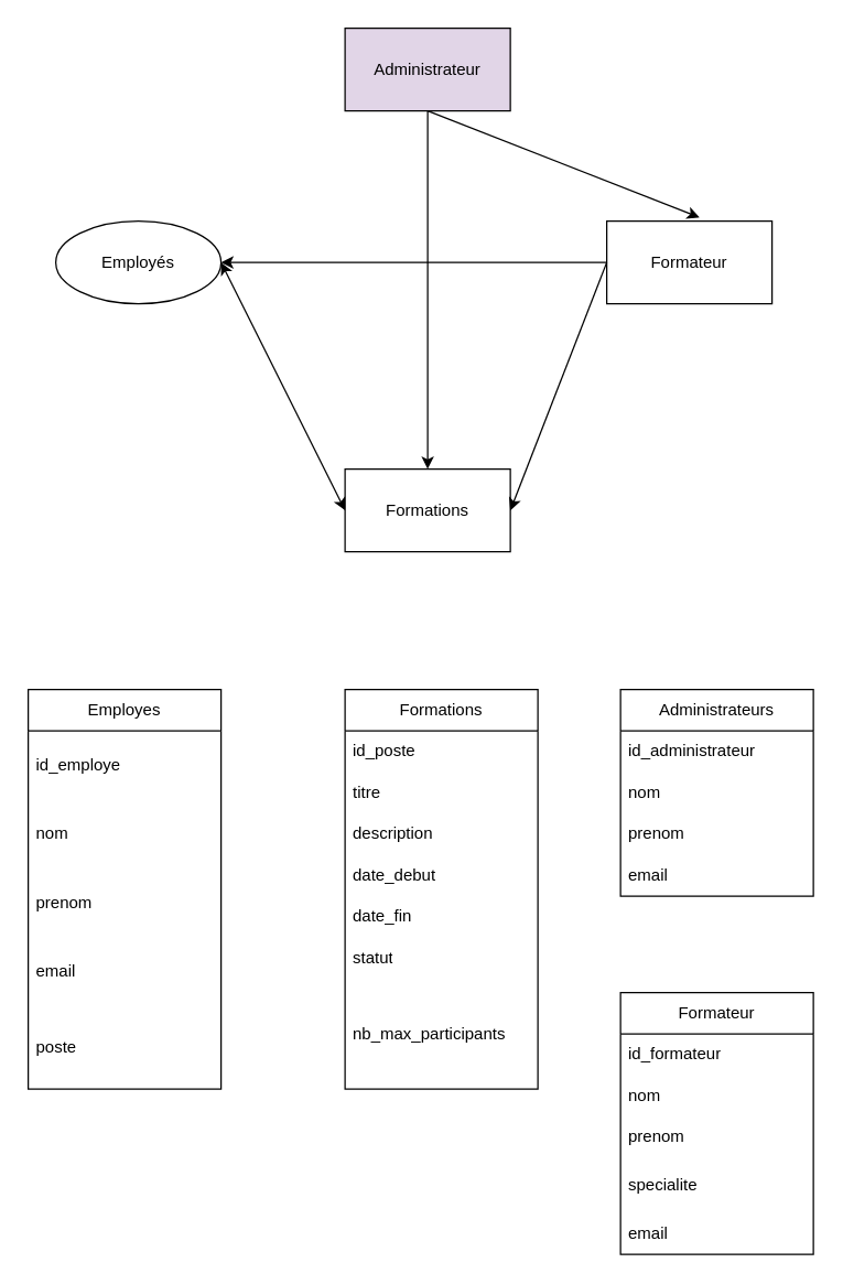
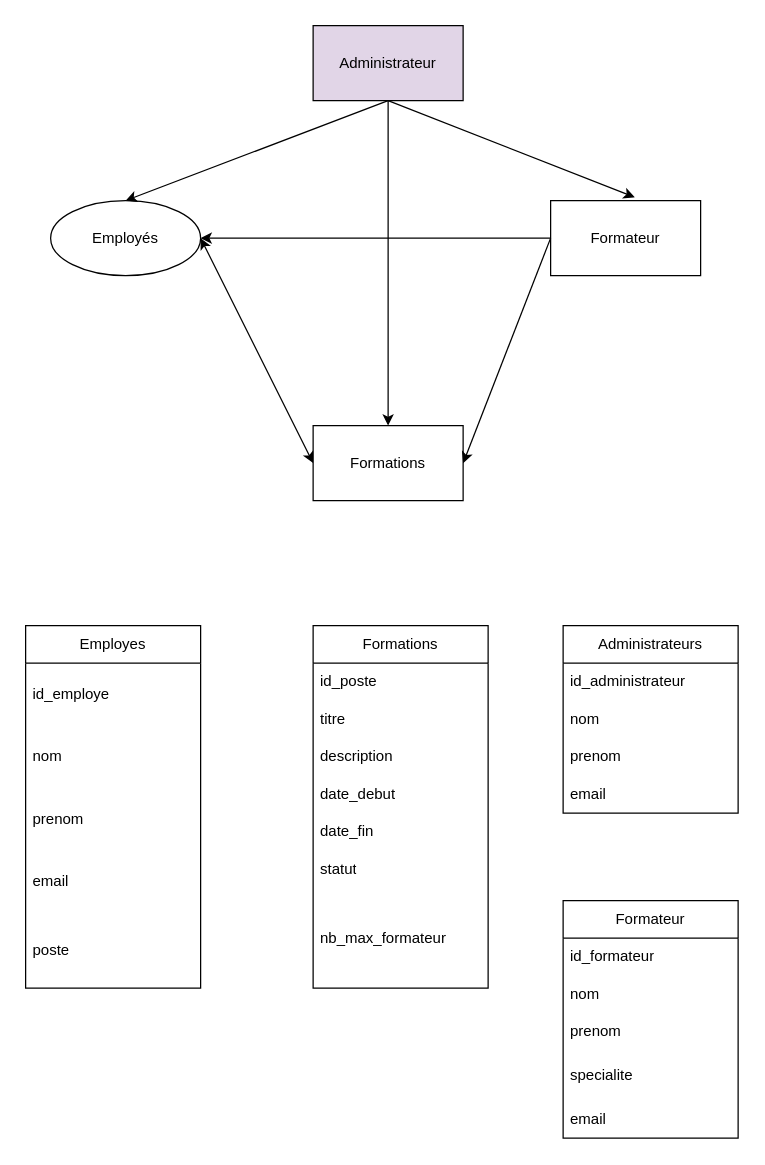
+ <mxCell id="10" value="" style="endArrow=classic;html=1;rounded=0;entryX=0.5;entryY=0;entryDx=0;entryDy=0;exitX=0.5;exitY=1;exitDx=0;exitDy=0;" edge="1" parent="1" source="7" target="3"><mxGeometry width="50" height="50" relative="1" as="geometry"><mxPoint x="290" y="230" as="sourcePoint" /><mxPoint x="340" y="180" as="targetPoint" /></mxGeometry></mxCell>
- <mxCell id="25" value="nb_max_participants" style="text;strokeColor=none;fillColor=none;align=left;verticalAlign=middle;spacingLeft=4;spacingRight=4;overflow=hidden;points=[[0,0.5],[1,0.5]];portConstraint=eastwest;rotatable=0;whiteSpace=wrap;html=1;" vertex="1" parent="18"><mxGeometry y="210" width="140" height="80" as="geometry" /></mxCell>
+ <mxCell id="25" value="nb_max_formateur" style="text;strokeColor=none;fillColor=none;align=left;verticalAlign=middle;spacingLeft=4;spacingRight=4;overflow=hidden;points=[[0,0.5],[1,0.5]];portConstraint=eastwest;rotatable=0;whiteSpace=wrap;html=1;" vertex="1" parent="18"><mxGeometry y="210" width="140" height="80" as="geometry" /></mxCell>
